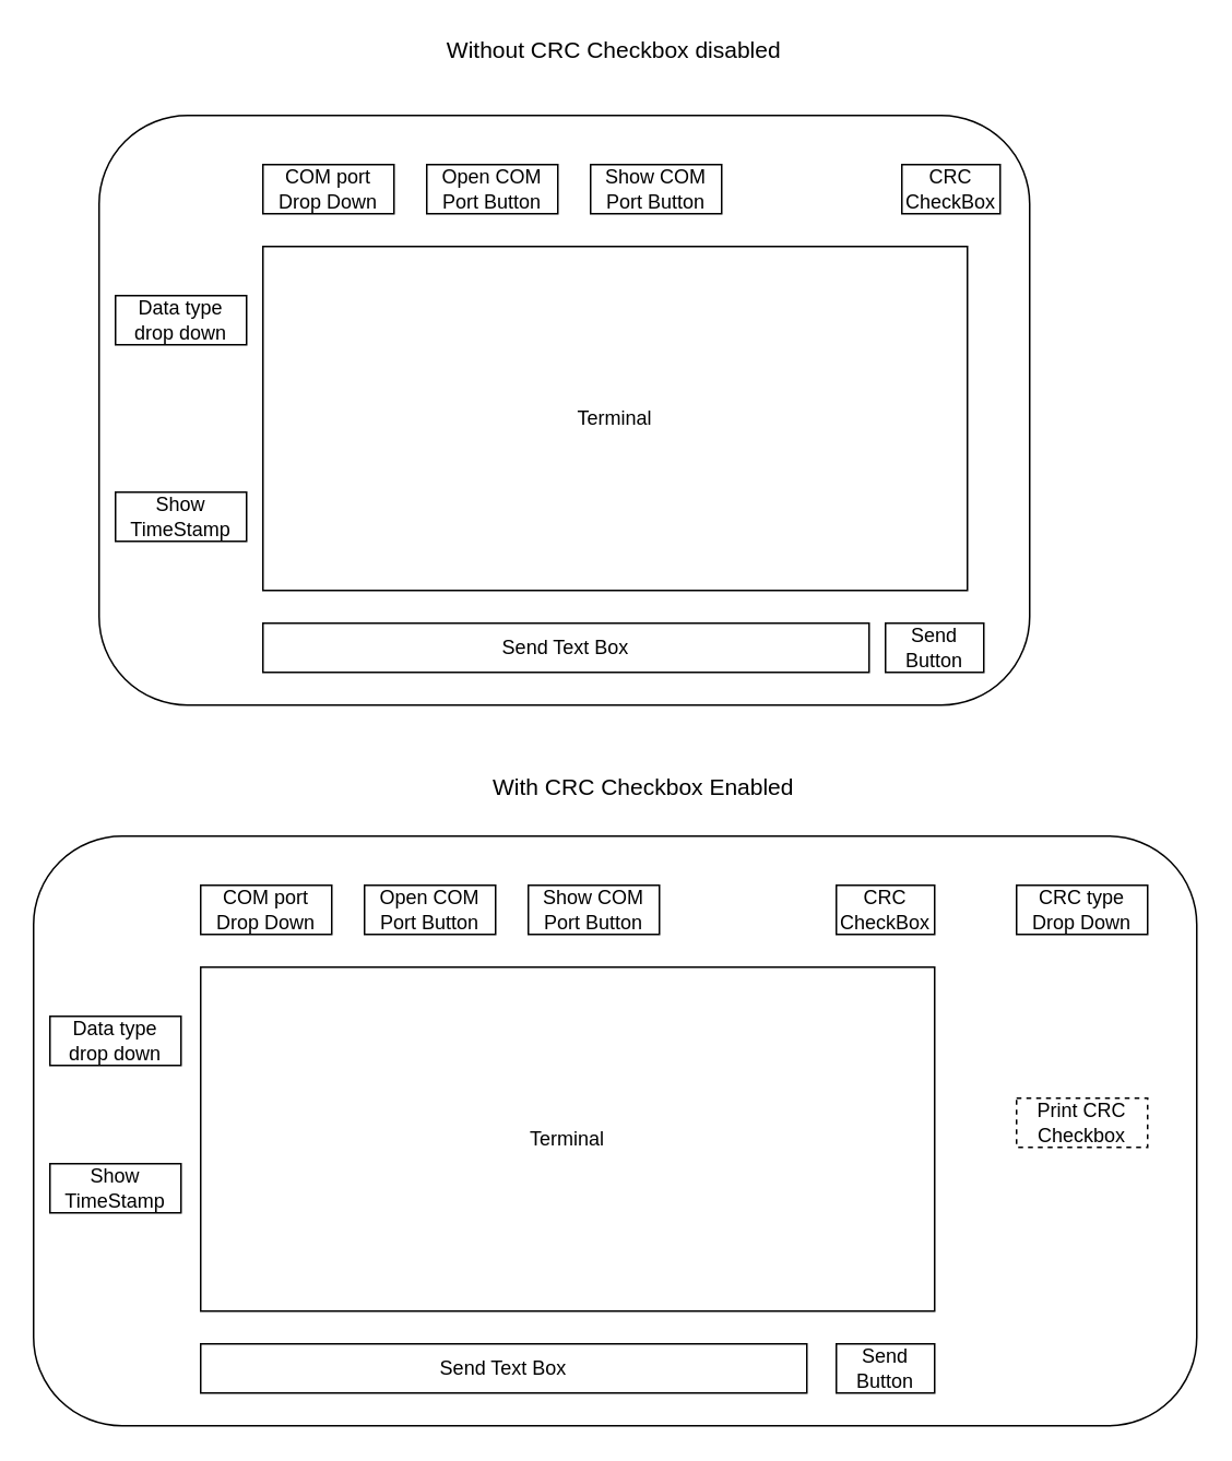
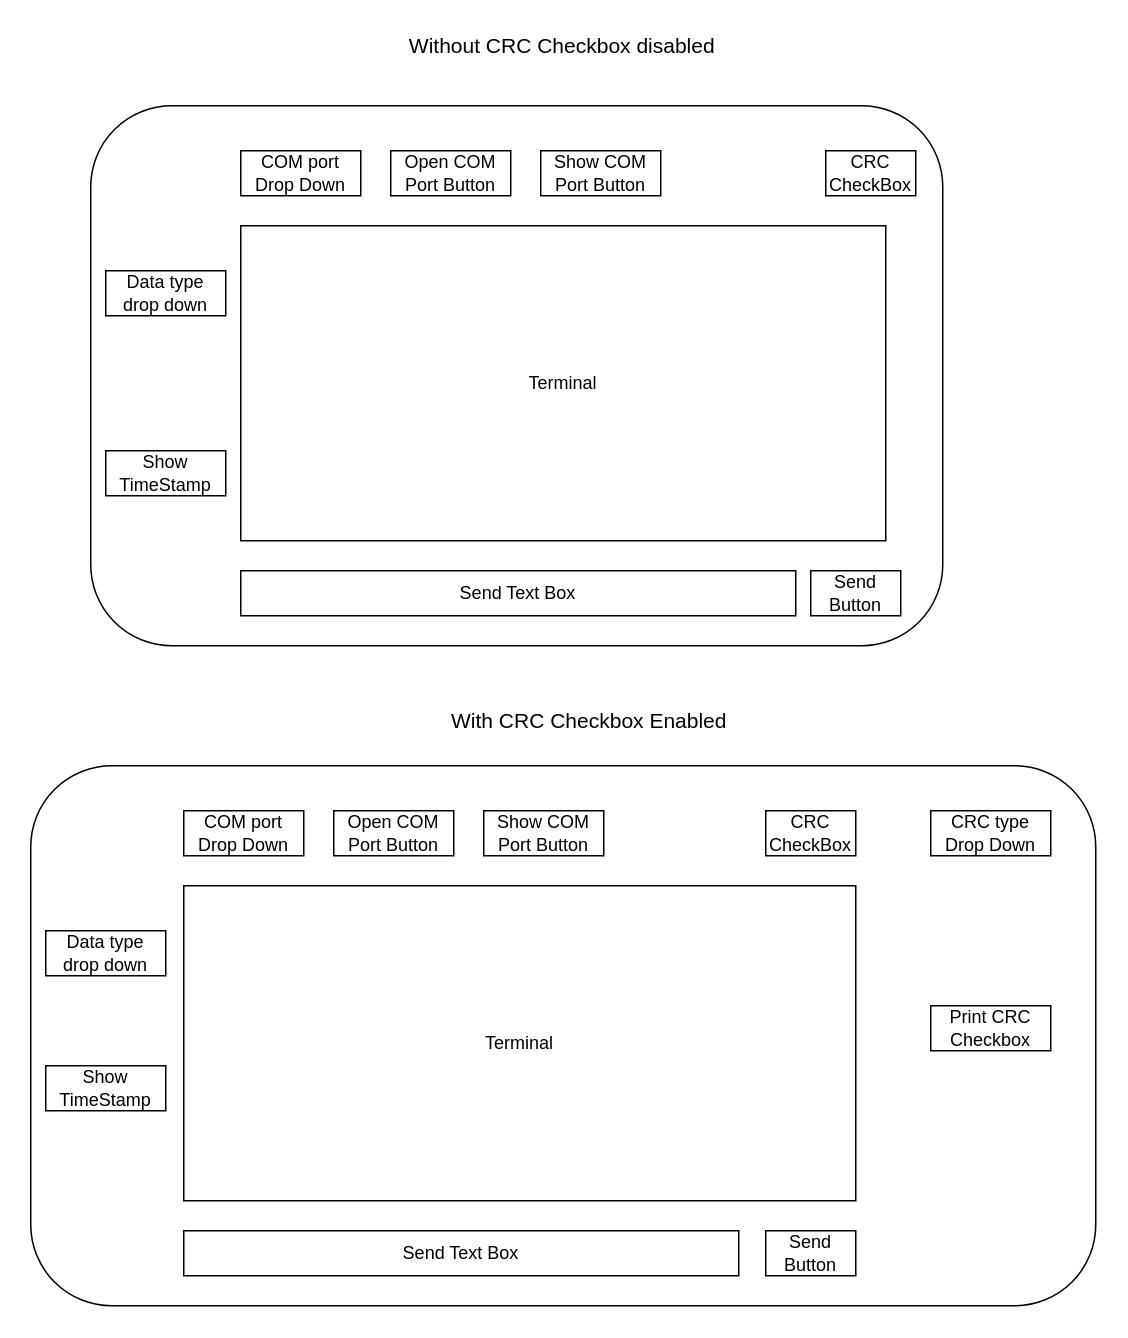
- <mxCell id="21" value="Print CRC Checkbox" style="rounded=0;whiteSpace=wrap;html=1;dashed=1;" vertex="1" parent="1"><mxGeometry x="620" y="670" width="80" height="30" as="geometry" /></mxCell>
+ <mxCell id="21" value="Print CRC Checkbox" style="rounded=0;whiteSpace=wrap;html=1;" vertex="1" parent="1"><mxGeometry x="620" y="670" width="80" height="30" as="geometry" /></mxCell>
